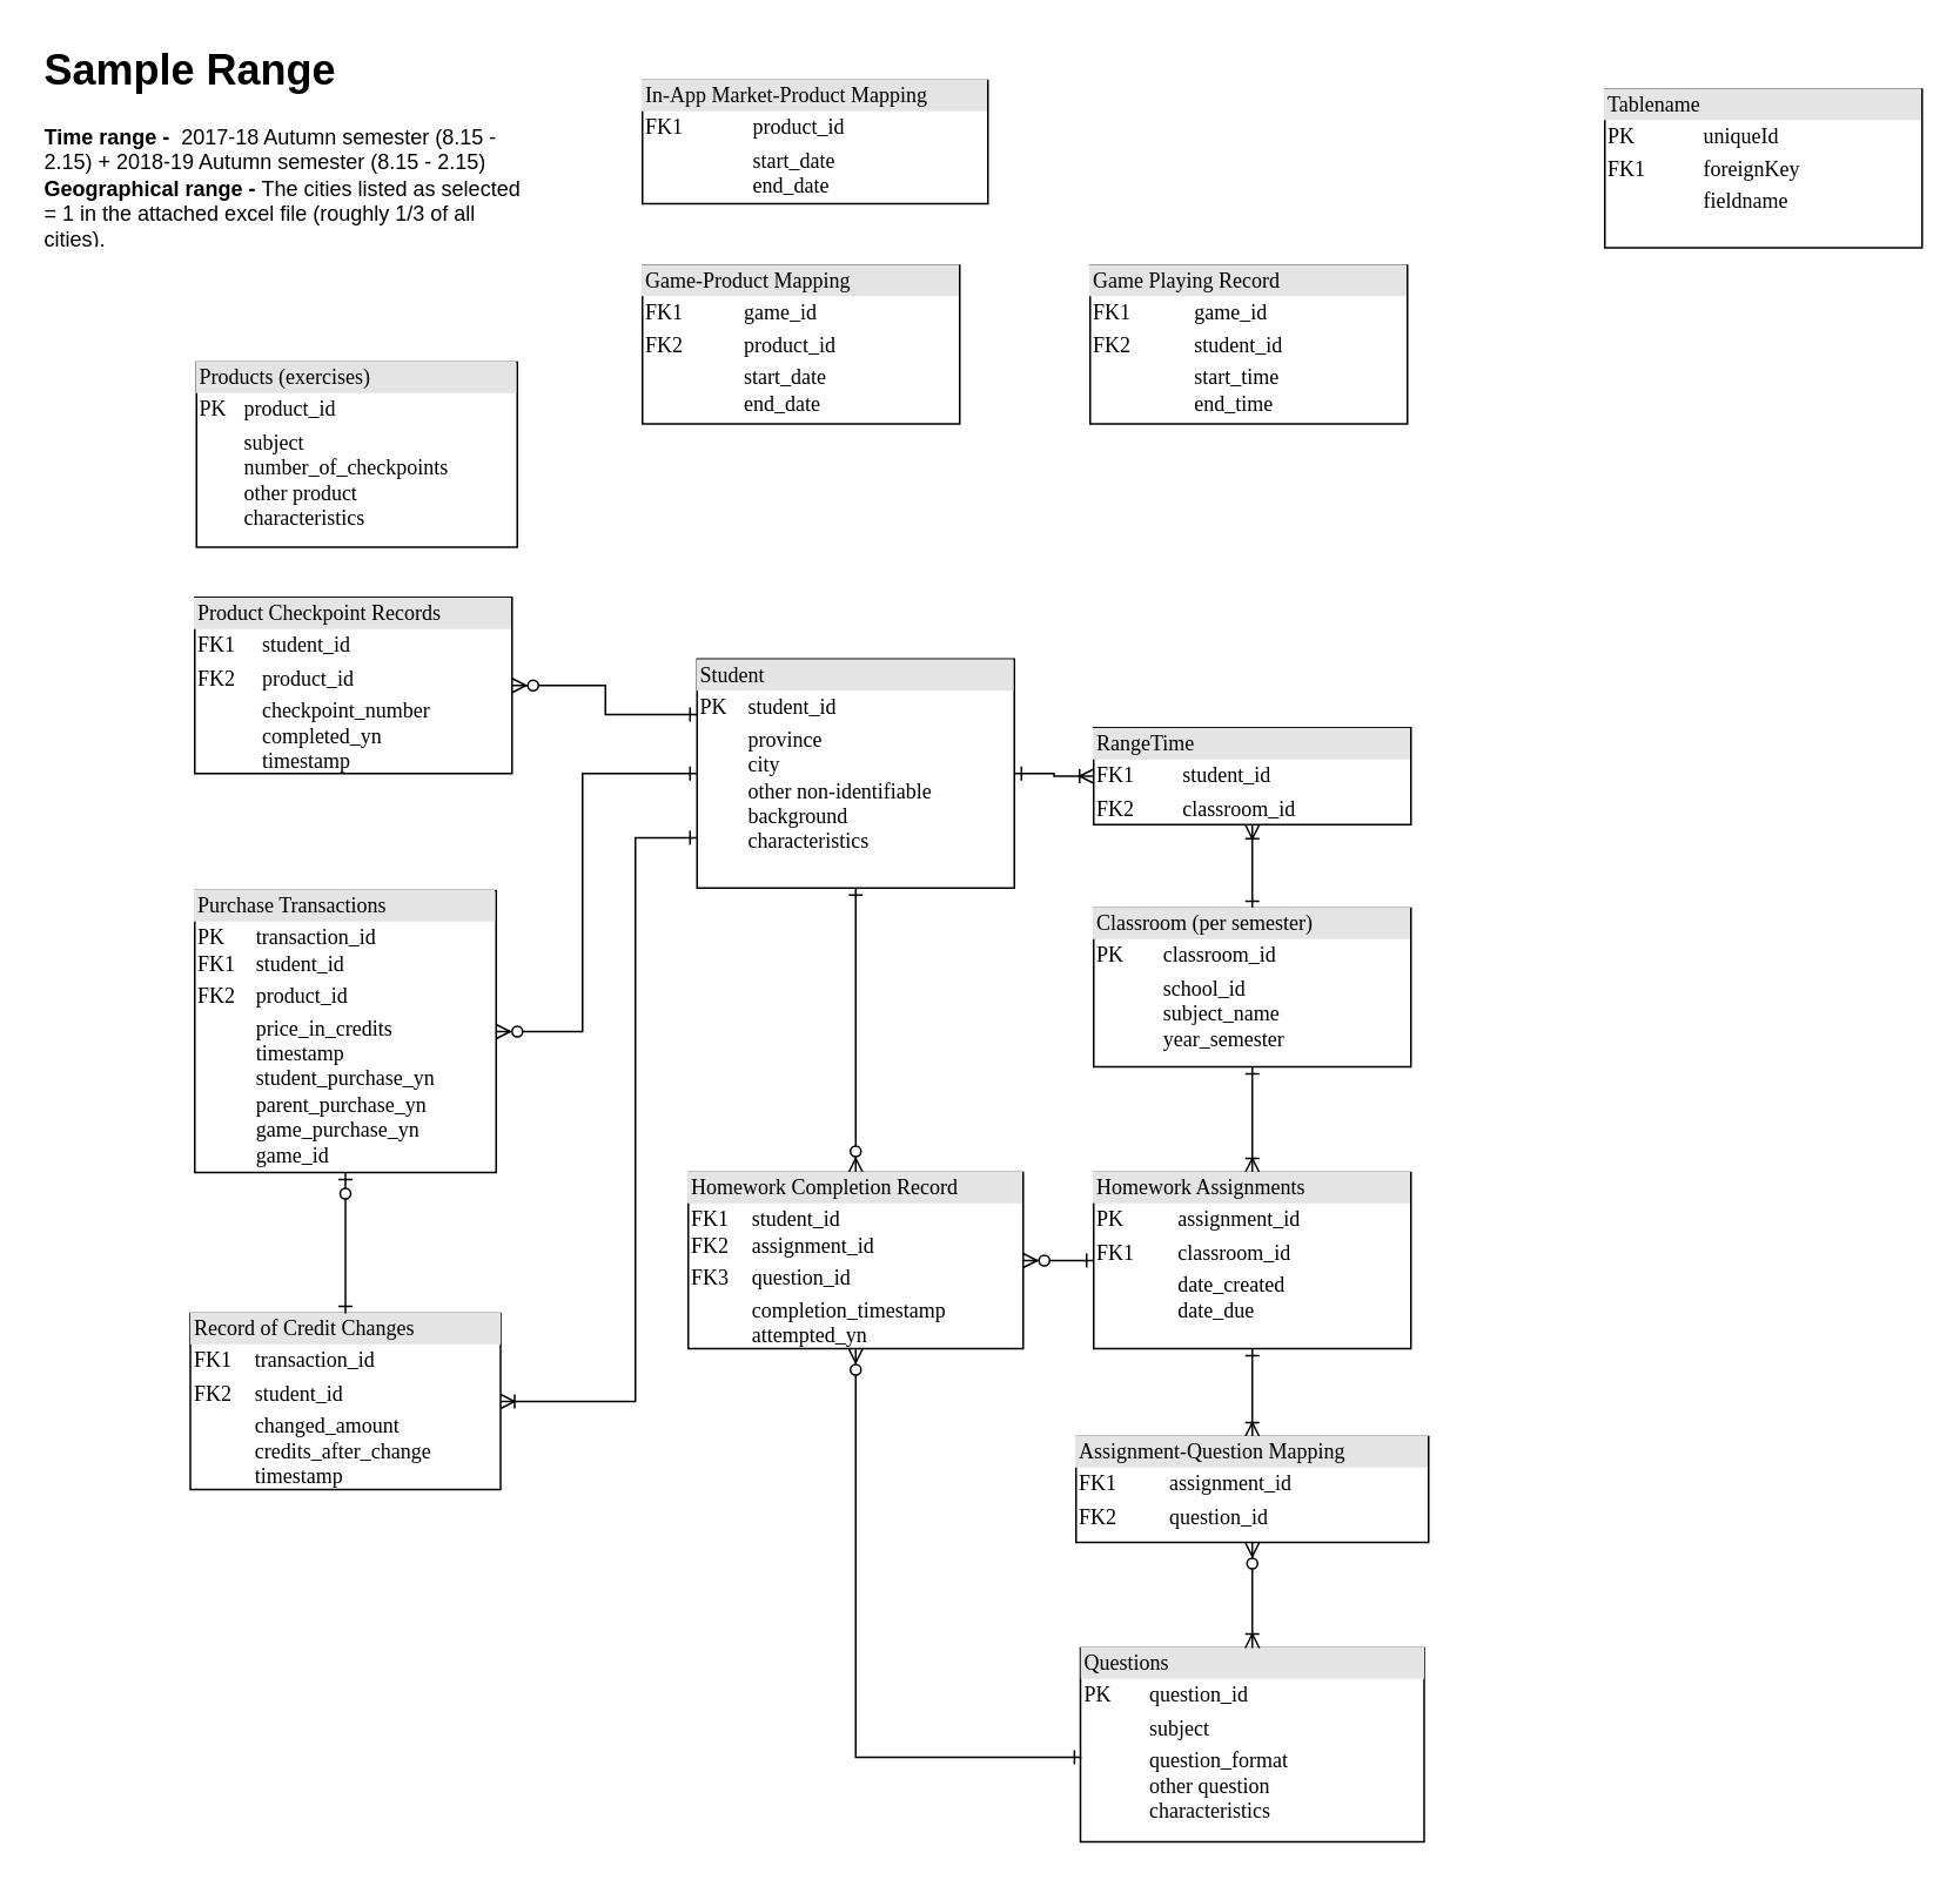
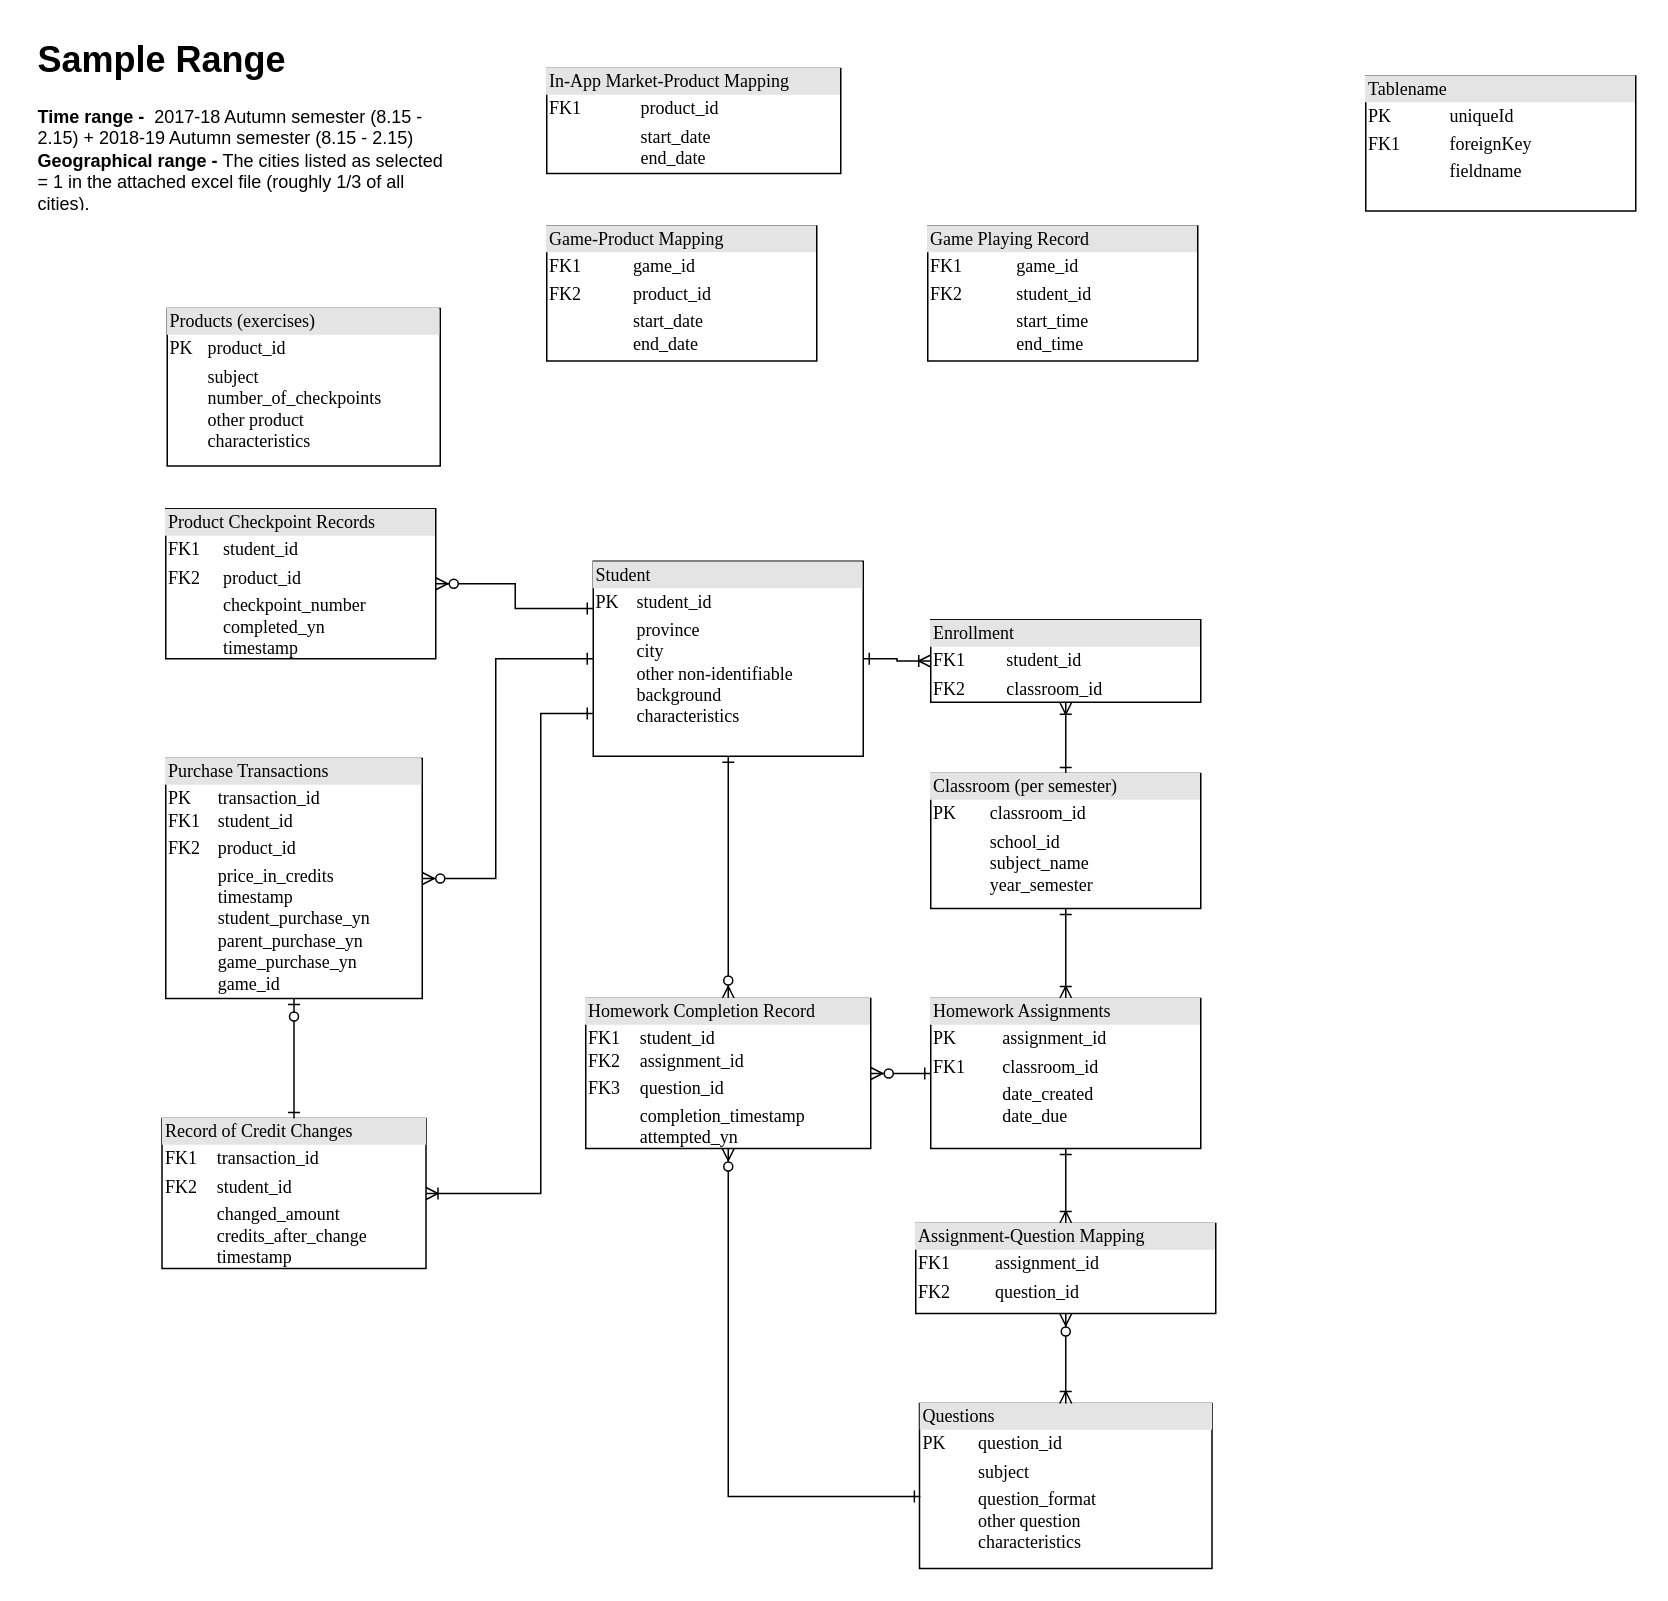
- <mxCell id="13" value="&lt;div style=&quot;box-sizing: border-box ; width: 100% ; background: #e4e4e4 ; padding: 2px&quot;&gt;RangeTime&lt;/div&gt;&lt;table style=&quot;width: 100% ; font-size: 1em&quot; cellpadding=&quot;2&quot; cellspacing=&quot;0&quot;&gt;&lt;tbody&gt;&lt;tr&gt;&lt;td&gt;FK1&lt;/td&gt;&lt;td&gt;student_id&lt;/td&gt;&lt;/tr&gt;&lt;tr&gt;&lt;td&gt;FK2&lt;/td&gt;&lt;td&gt;classroom_id&lt;/td&gt;&lt;/tr&gt;&lt;/tbody&gt;&lt;/table&gt;" style="verticalAlign=top;align=left;overflow=fill;html=1;rounded=0;shadow=0;comic=0;labelBackgroundColor=none;strokeColor=#000000;strokeWidth=1;fillColor=#ffffff;fontFamily=Verdana;fontSize=12;fontColor=#000000;" parent="1" vertex="1"><mxGeometry x="620" y="412.5" width="180" height="55" as="geometry" /></mxCell>
+ <mxCell id="13" value="&lt;div style=&quot;box-sizing: border-box ; width: 100% ; background: #e4e4e4 ; padding: 2px&quot;&gt;Enrollment&lt;/div&gt;&lt;table style=&quot;width: 100% ; font-size: 1em&quot; cellpadding=&quot;2&quot; cellspacing=&quot;0&quot;&gt;&lt;tbody&gt;&lt;tr&gt;&lt;td&gt;FK1&lt;/td&gt;&lt;td&gt;student_id&lt;/td&gt;&lt;/tr&gt;&lt;tr&gt;&lt;td&gt;FK2&lt;/td&gt;&lt;td&gt;classroom_id&lt;/td&gt;&lt;/tr&gt;&lt;/tbody&gt;&lt;/table&gt;" style="verticalAlign=top;align=left;overflow=fill;html=1;rounded=0;shadow=0;comic=0;labelBackgroundColor=none;strokeColor=#000000;strokeWidth=1;fillColor=#ffffff;fontFamily=Verdana;fontSize=12;fontColor=#000000;" parent="1" vertex="1"><mxGeometry x="620" y="412.5" width="180" height="55" as="geometry" /></mxCell>
